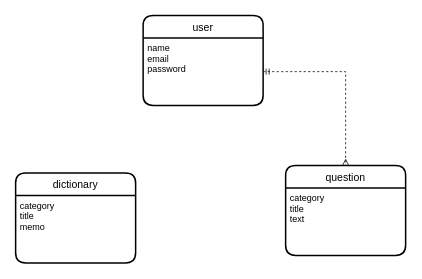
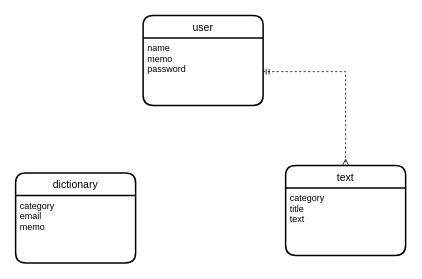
- <mxCell id="3" value="name&#10;email&#10;password" style="align=left;strokeColor=none;fillColor=none;spacingLeft=4;fontSize=12;verticalAlign=top;resizable=0;rotatable=0;part=1;" parent="2" vertex="1"><mxGeometry y="30" width="160" height="90" as="geometry" /></mxCell>
+ <mxCell id="3" value="name&#10;memo&#10;password" style="align=left;strokeColor=none;fillColor=none;spacingLeft=4;fontSize=12;verticalAlign=top;resizable=0;rotatable=0;part=1;" parent="2" vertex="1"><mxGeometry y="30" width="160" height="90" as="geometry" /></mxCell>
- <mxCell id="6" value="question" style="swimlane;childLayout=stackLayout;horizontal=1;startSize=30;horizontalStack=0;rounded=1;fontSize=14;fontStyle=0;strokeWidth=2;resizeParent=0;resizeLast=1;shadow=0;dashed=0;align=center;" vertex="1" parent="1"><mxGeometry x="380" y="220" width="160" height="120" as="geometry" /></mxCell>
+ <mxCell id="6" value="text" style="swimlane;childLayout=stackLayout;horizontal=1;startSize=30;horizontalStack=0;rounded=1;fontSize=14;fontStyle=0;strokeWidth=2;resizeParent=0;resizeLast=1;shadow=0;dashed=0;align=center;" vertex="1" parent="1"><mxGeometry x="380" y="220" width="160" height="120" as="geometry" /></mxCell>
- <mxCell id="5" value="category&#10;title&#10;memo&#10;&#10;" style="align=left;strokeColor=none;fillColor=none;spacingLeft=4;fontSize=12;verticalAlign=top;resizable=0;rotatable=0;part=1;" parent="4" vertex="1"><mxGeometry y="30" width="160" height="90" as="geometry" /></mxCell>
+ <mxCell id="5" value="category&#10;email&#10;memo&#10;&#10;" style="align=left;strokeColor=none;fillColor=none;spacingLeft=4;fontSize=12;verticalAlign=top;resizable=0;rotatable=0;part=1;" parent="4" vertex="1"><mxGeometry y="30" width="160" height="90" as="geometry" /></mxCell>
